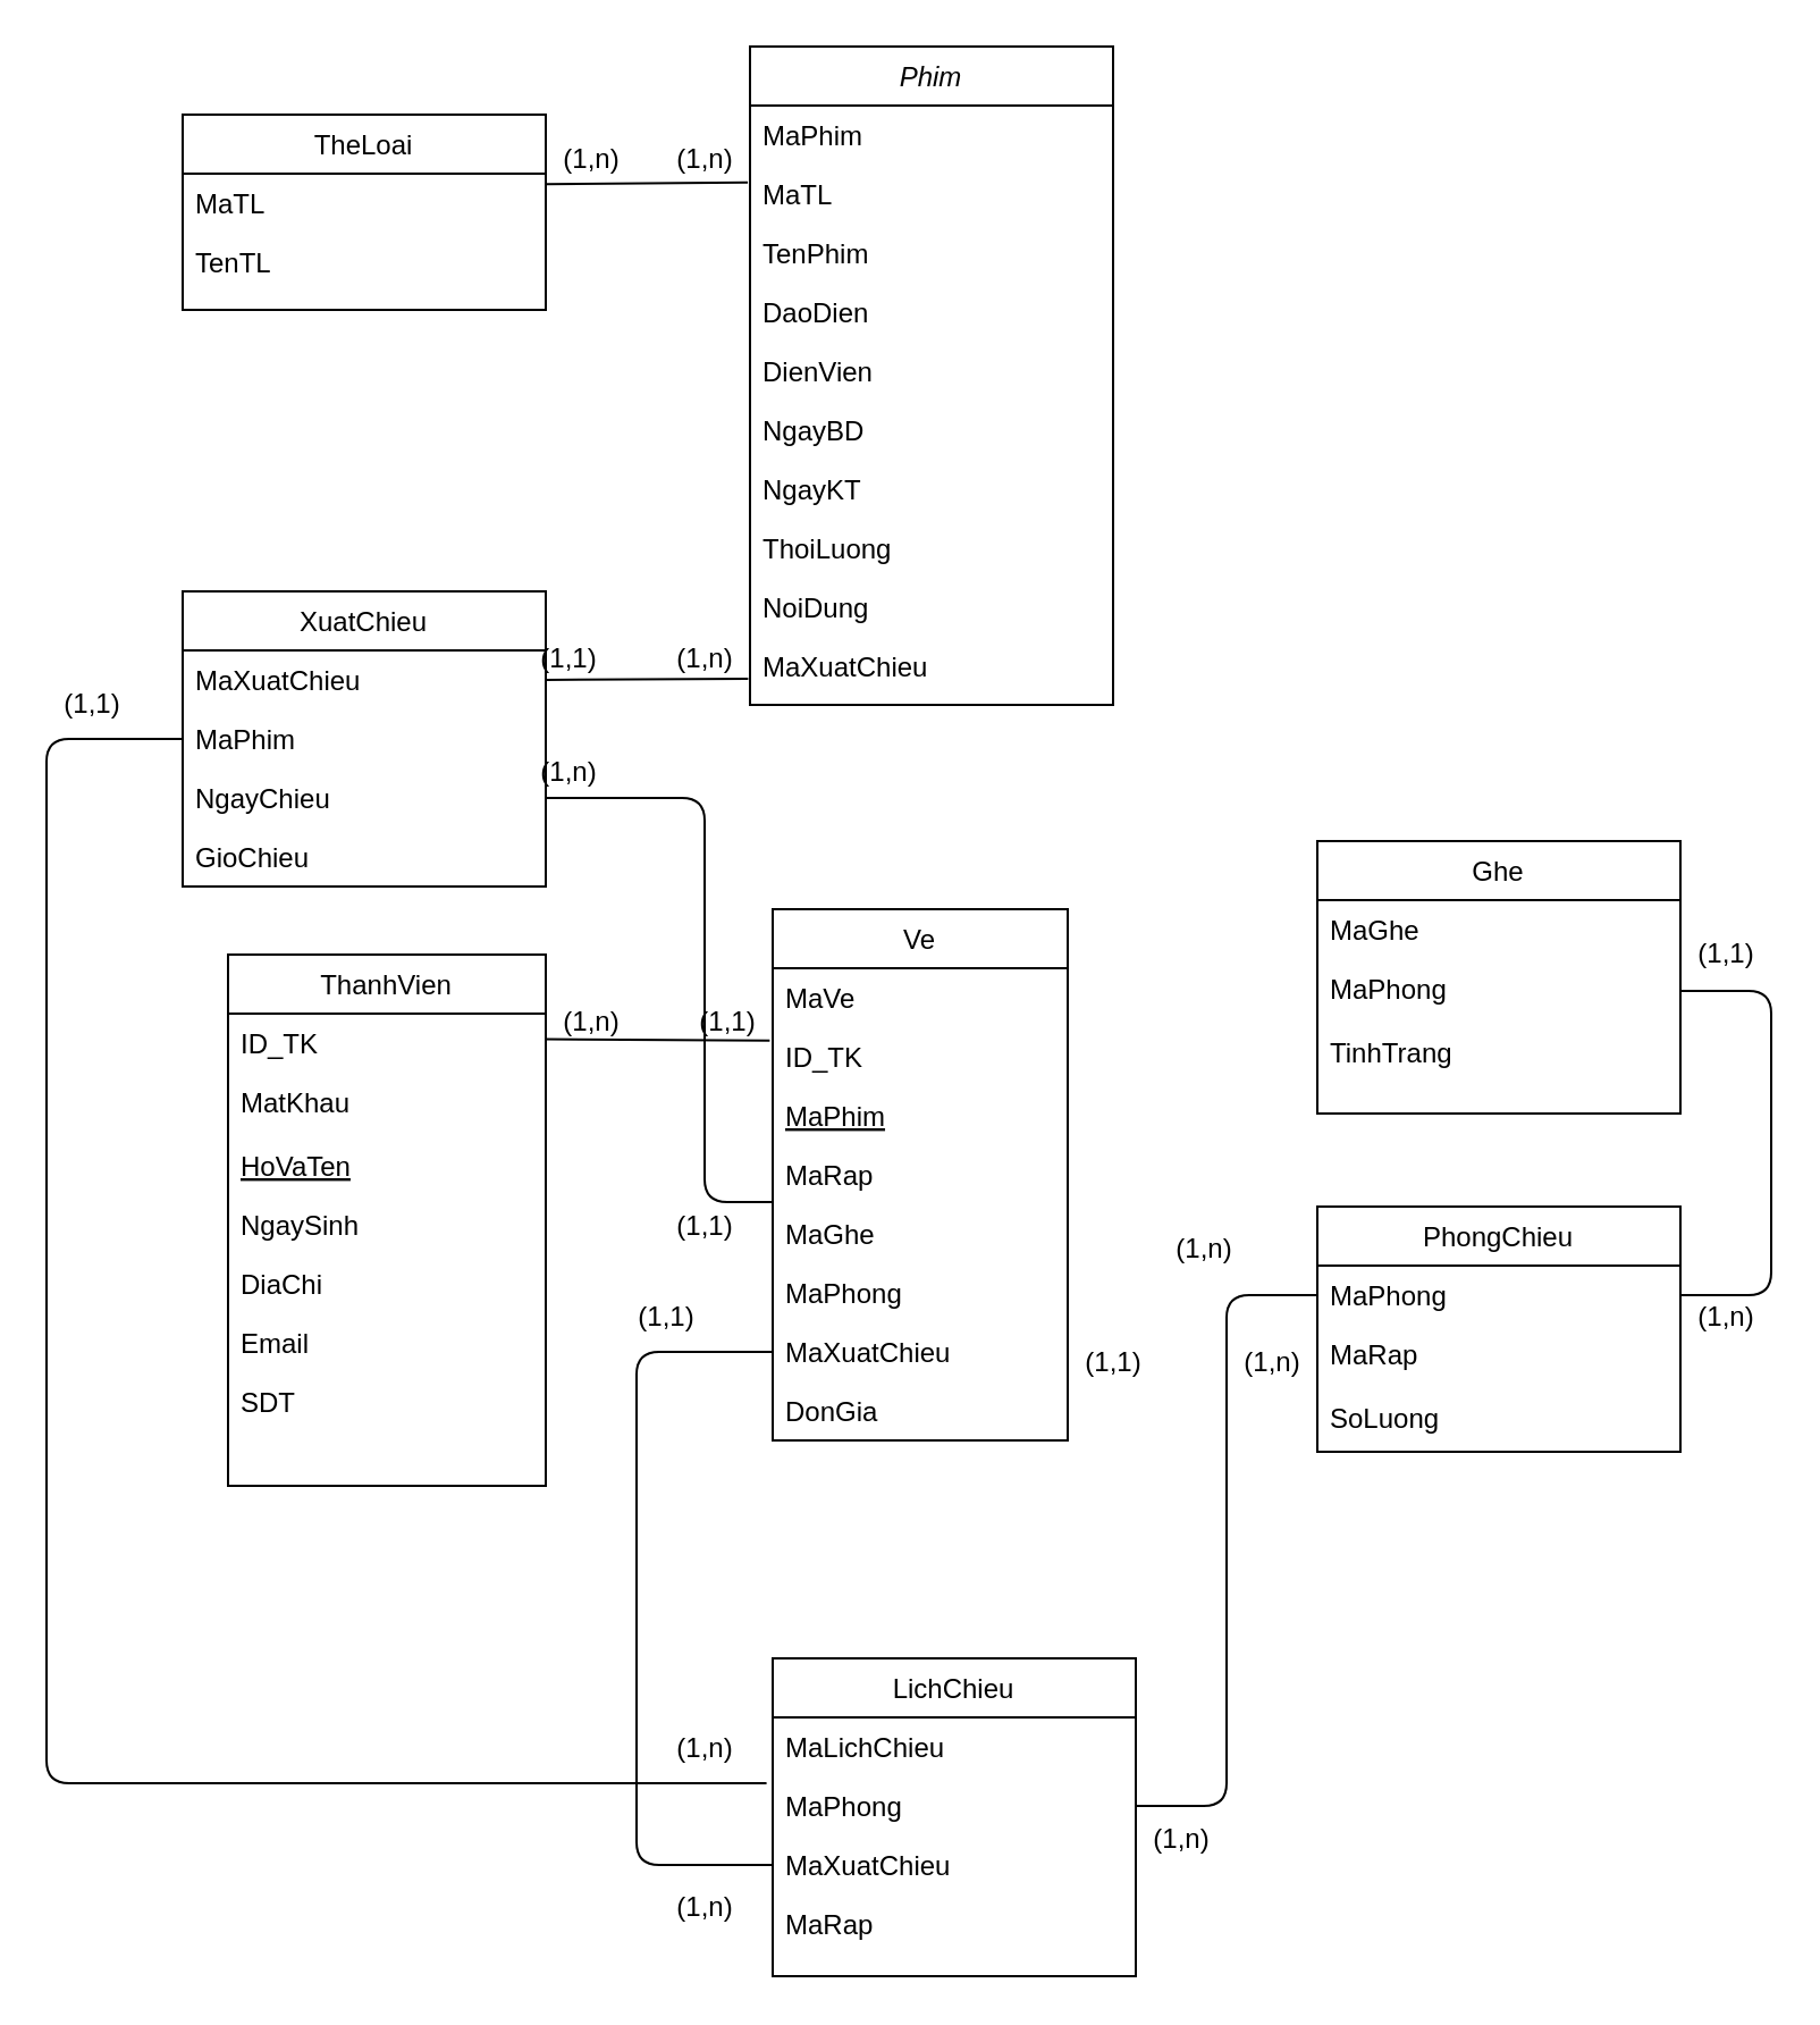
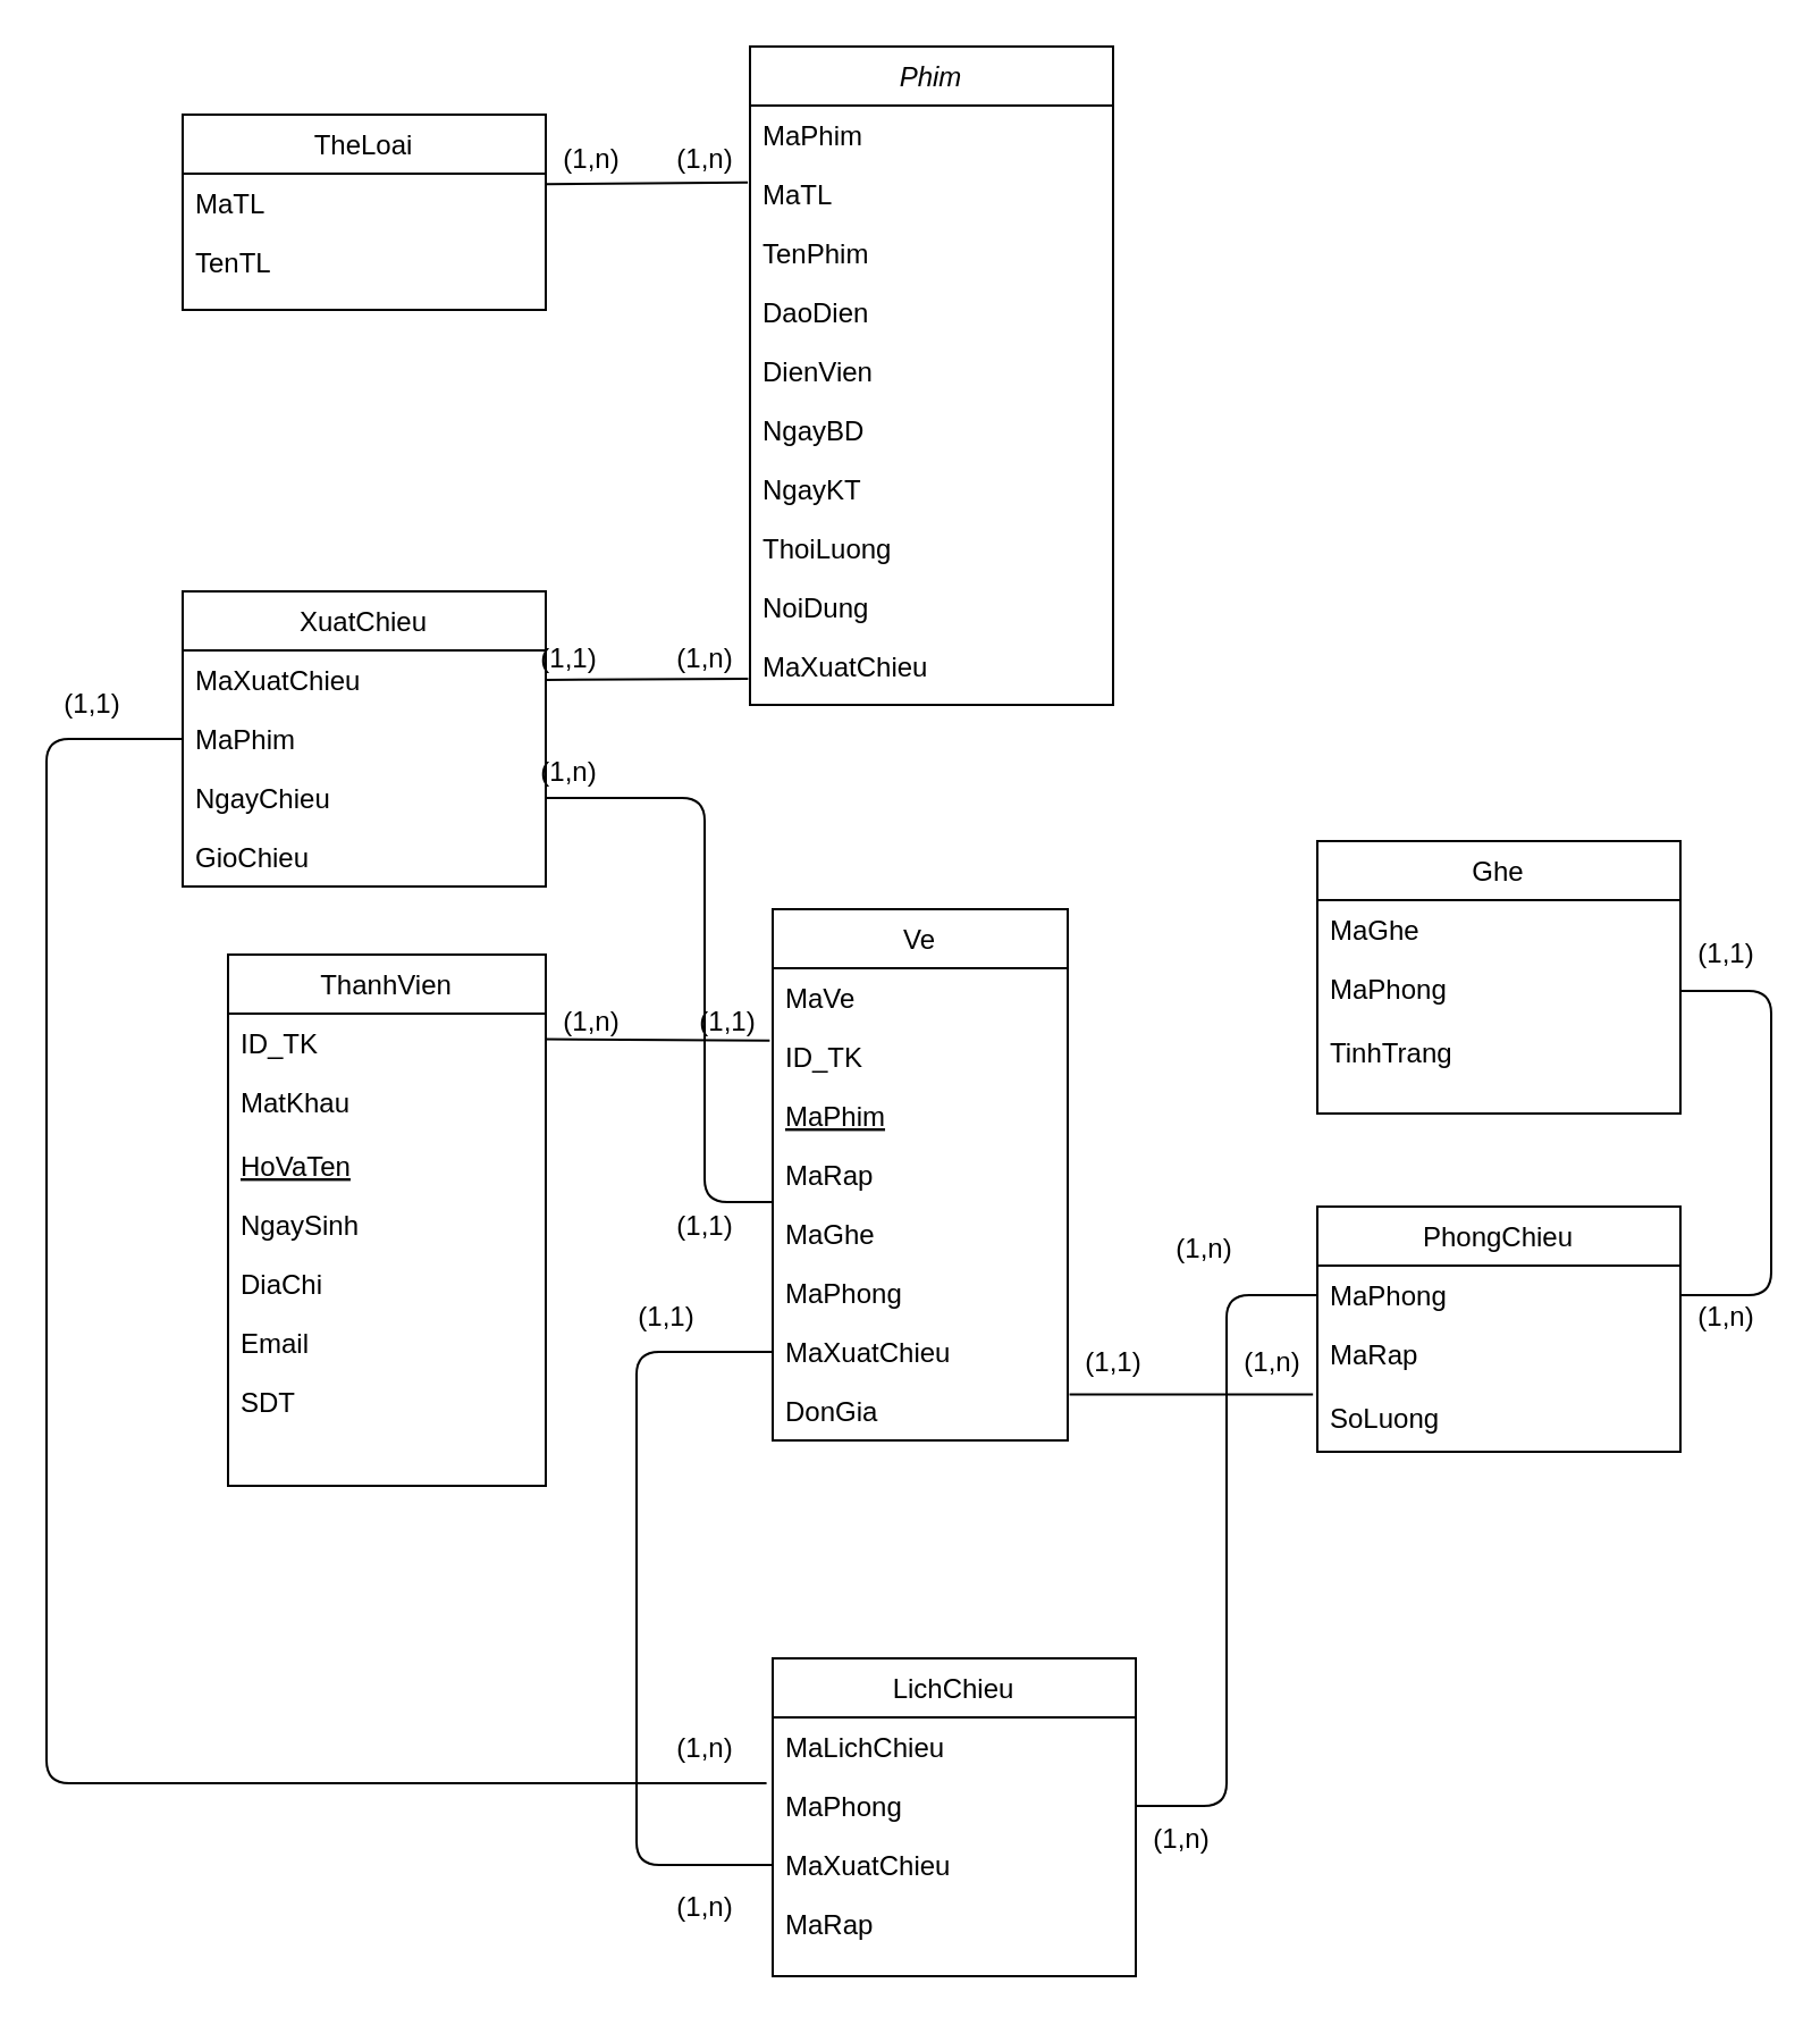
+ <mxCell id="50" value="" style="endArrow=none;html=1;exitX=1.006;exitY=0.223;exitDx=0;exitDy=0;exitPerimeter=0;entryX=-0.012;entryY=0.1;entryDx=0;entryDy=0;entryPerimeter=0;" edge="1" parent="1" source="73" target="36"><mxGeometry width="50" height="50" relative="1" as="geometry"><mxPoint x="470" y="690" as="sourcePoint" /><mxPoint x="520" y="640" as="targetPoint" /></mxGeometry></mxCell>
